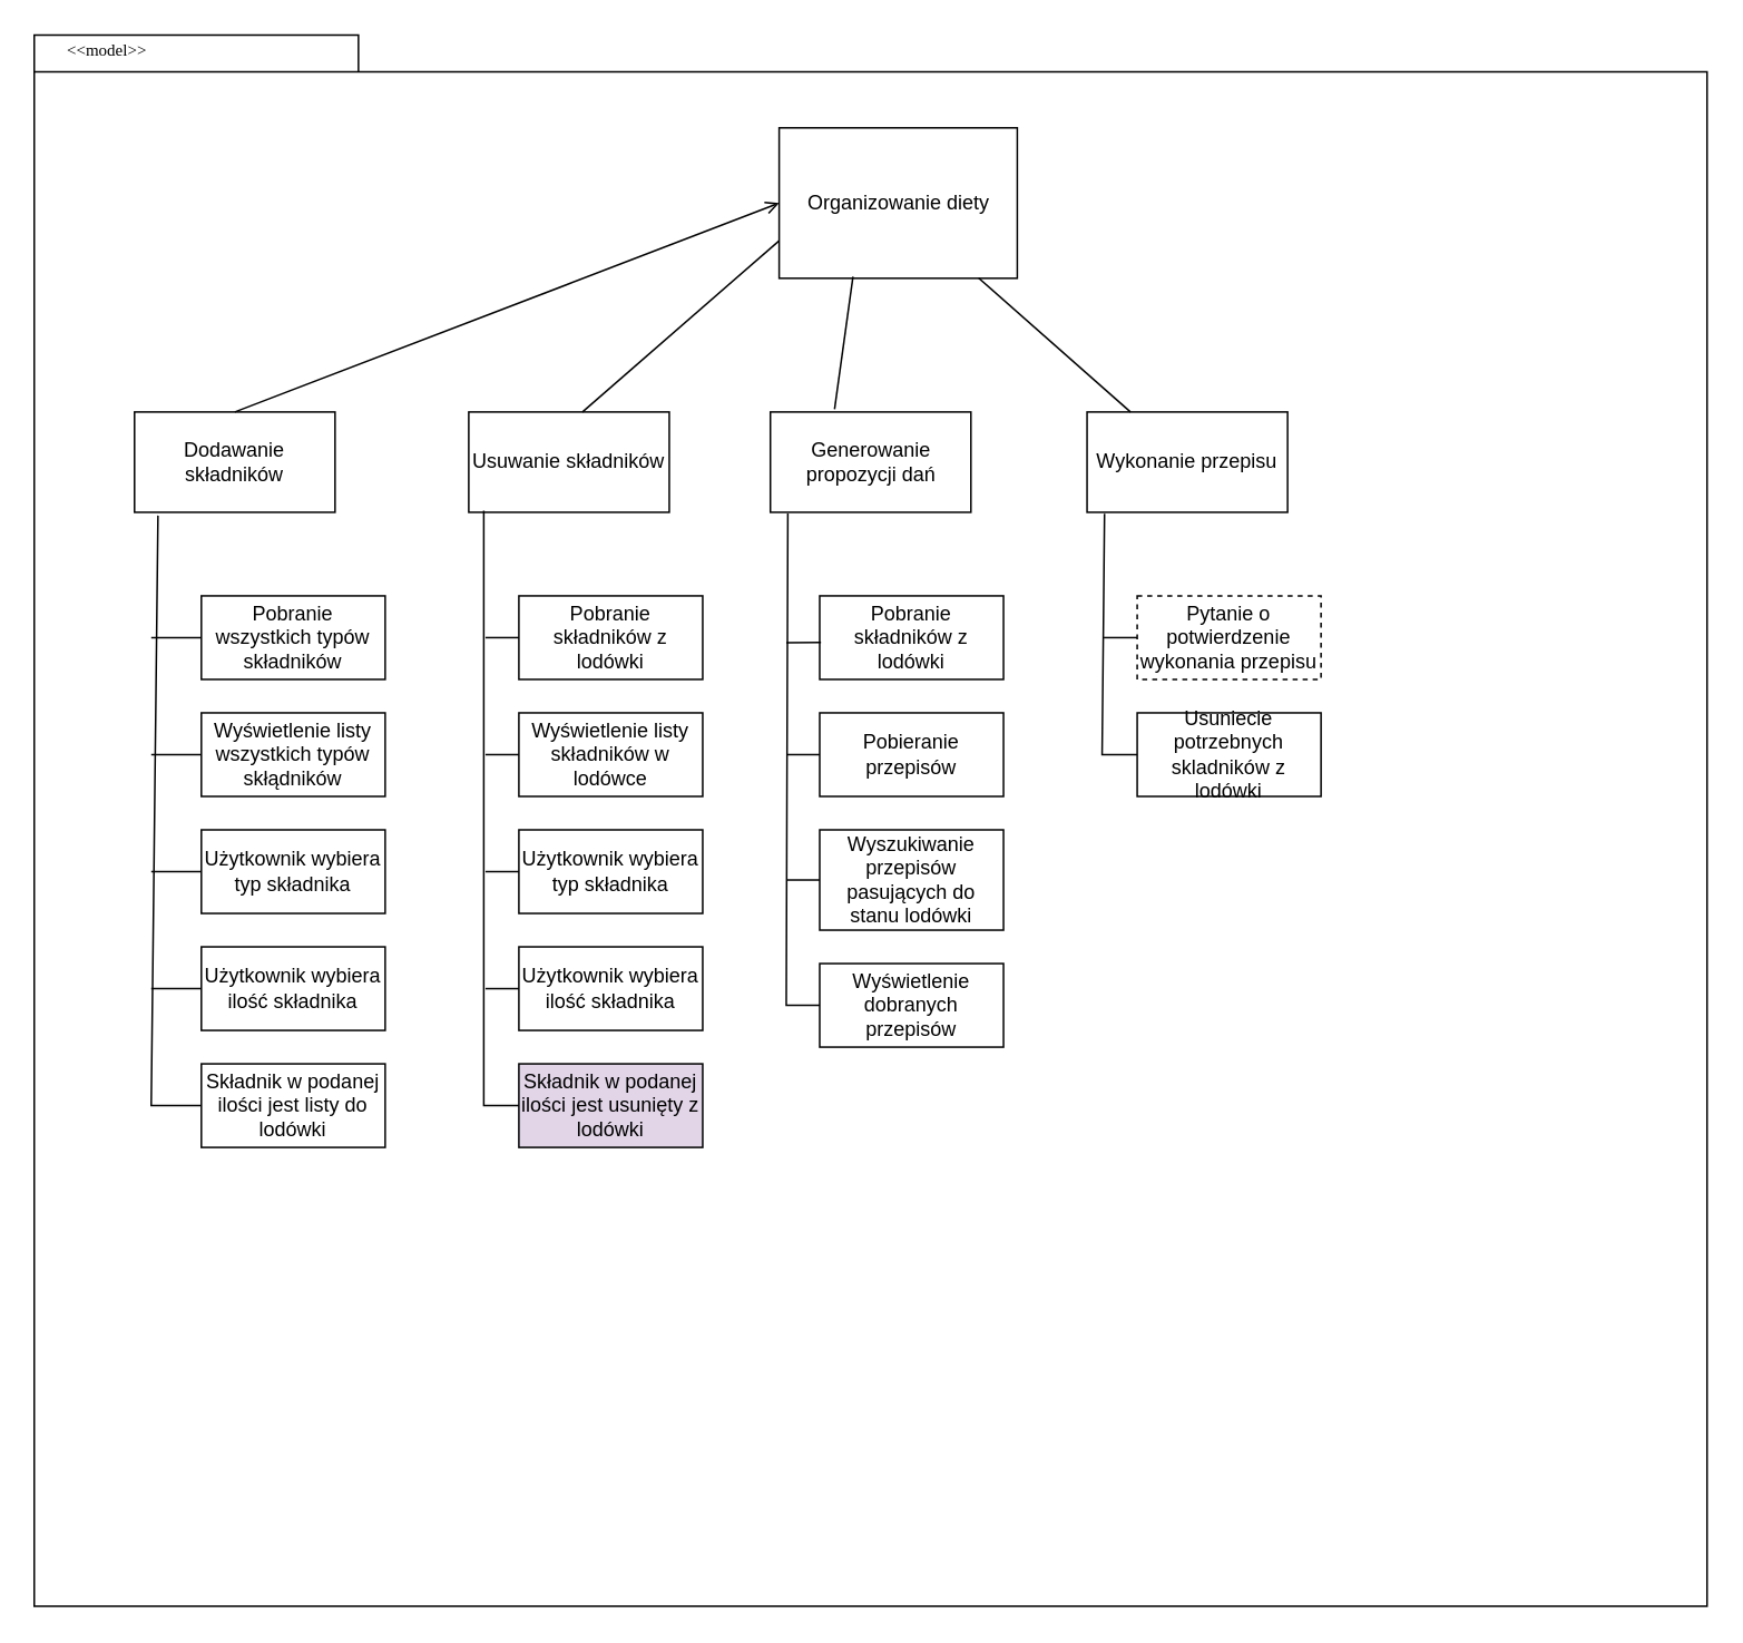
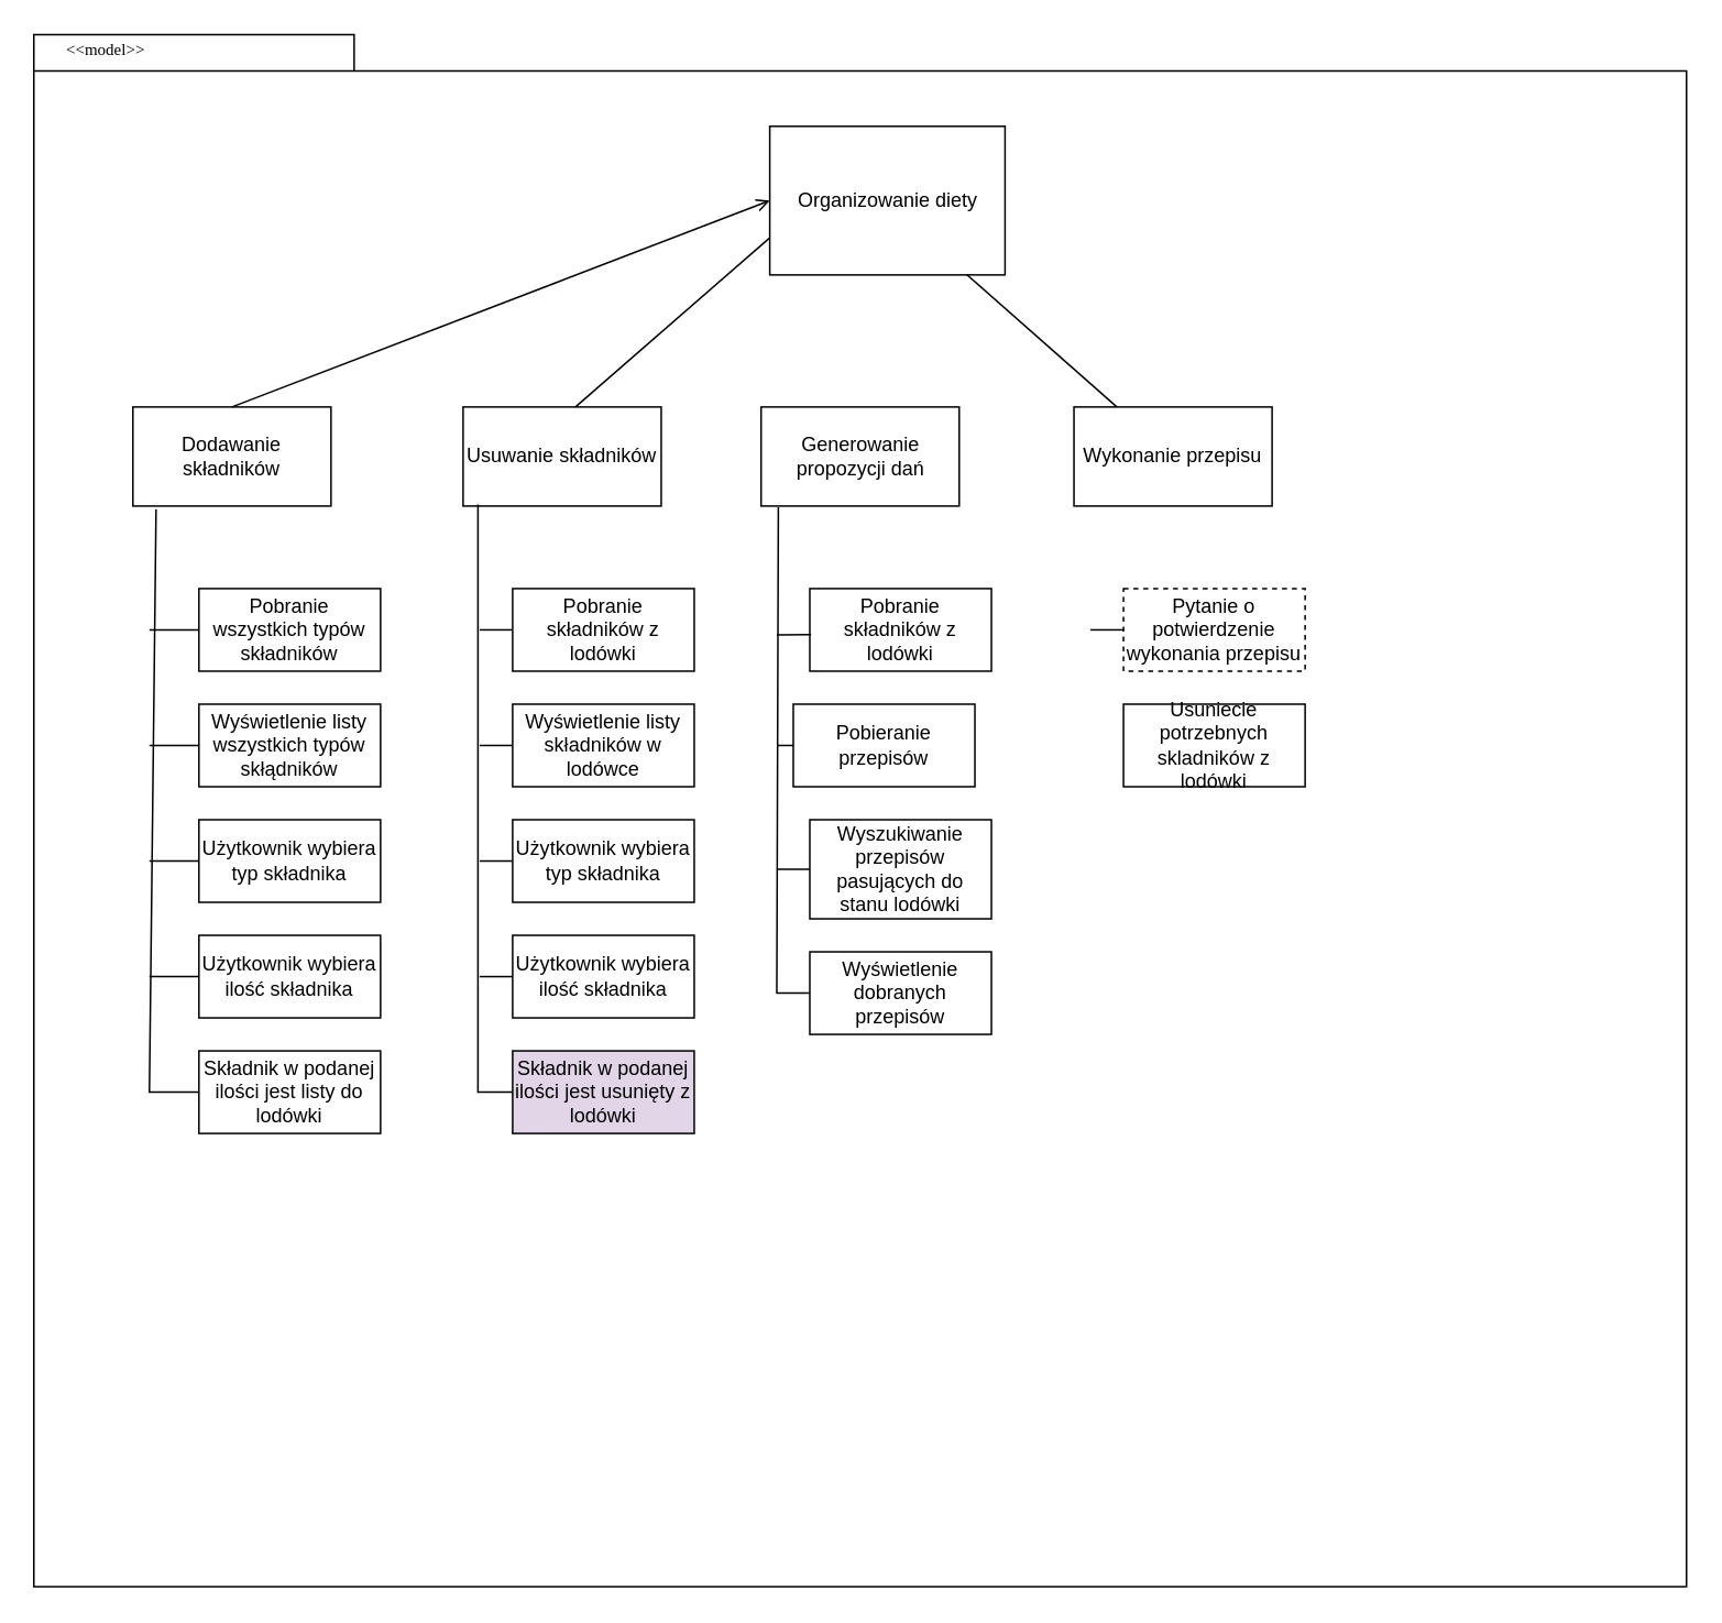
- <mxCell id="30" value="" style="endArrow=none;html=1;rounded=0;entryX=0.31;entryY=0.989;entryDx=0;entryDy=0;entryPerimeter=0;exitX=0.32;exitY=-0.029;exitDx=0;exitDy=0;exitPerimeter=0;" edge="1" parent="1" source="29" target="4"><mxGeometry width="50" height="50" relative="1" as="geometry"><mxPoint x="400" y="476" as="sourcePoint" /><mxPoint x="450" y="426" as="targetPoint" /></mxGeometry></mxCell>
- <mxCell id="43" value="" style="endArrow=none;html=1;rounded=0;entryX=0.087;entryY=1.014;entryDx=0;entryDy=0;entryPerimeter=0;exitX=0;exitY=0.5;exitDx=0;exitDy=0;" edge="1" parent="1" source="42" target="39"><mxGeometry width="50" height="50" relative="1" as="geometry"><mxPoint x="640" y="376" as="sourcePoint" /><mxPoint x="690" y="326" as="targetPoint" /><Array as="points"><mxPoint x="659" y="451" /></Array></mxGeometry></mxCell>
- <mxCell id="32" value="Pobieranie przepisów" style="rounded=0;whiteSpace=wrap;html=1;" vertex="1" parent="1"><mxGeometry x="490" y="426" width="110" height="50" as="geometry" /></mxCell>
+ <mxCell id="32" value="Pobieranie przepisów" style="rounded=0;whiteSpace=wrap;html=1;" vertex="1" parent="1"><mxGeometry x="480" y="426" width="110" height="50" as="geometry" /></mxCell>
